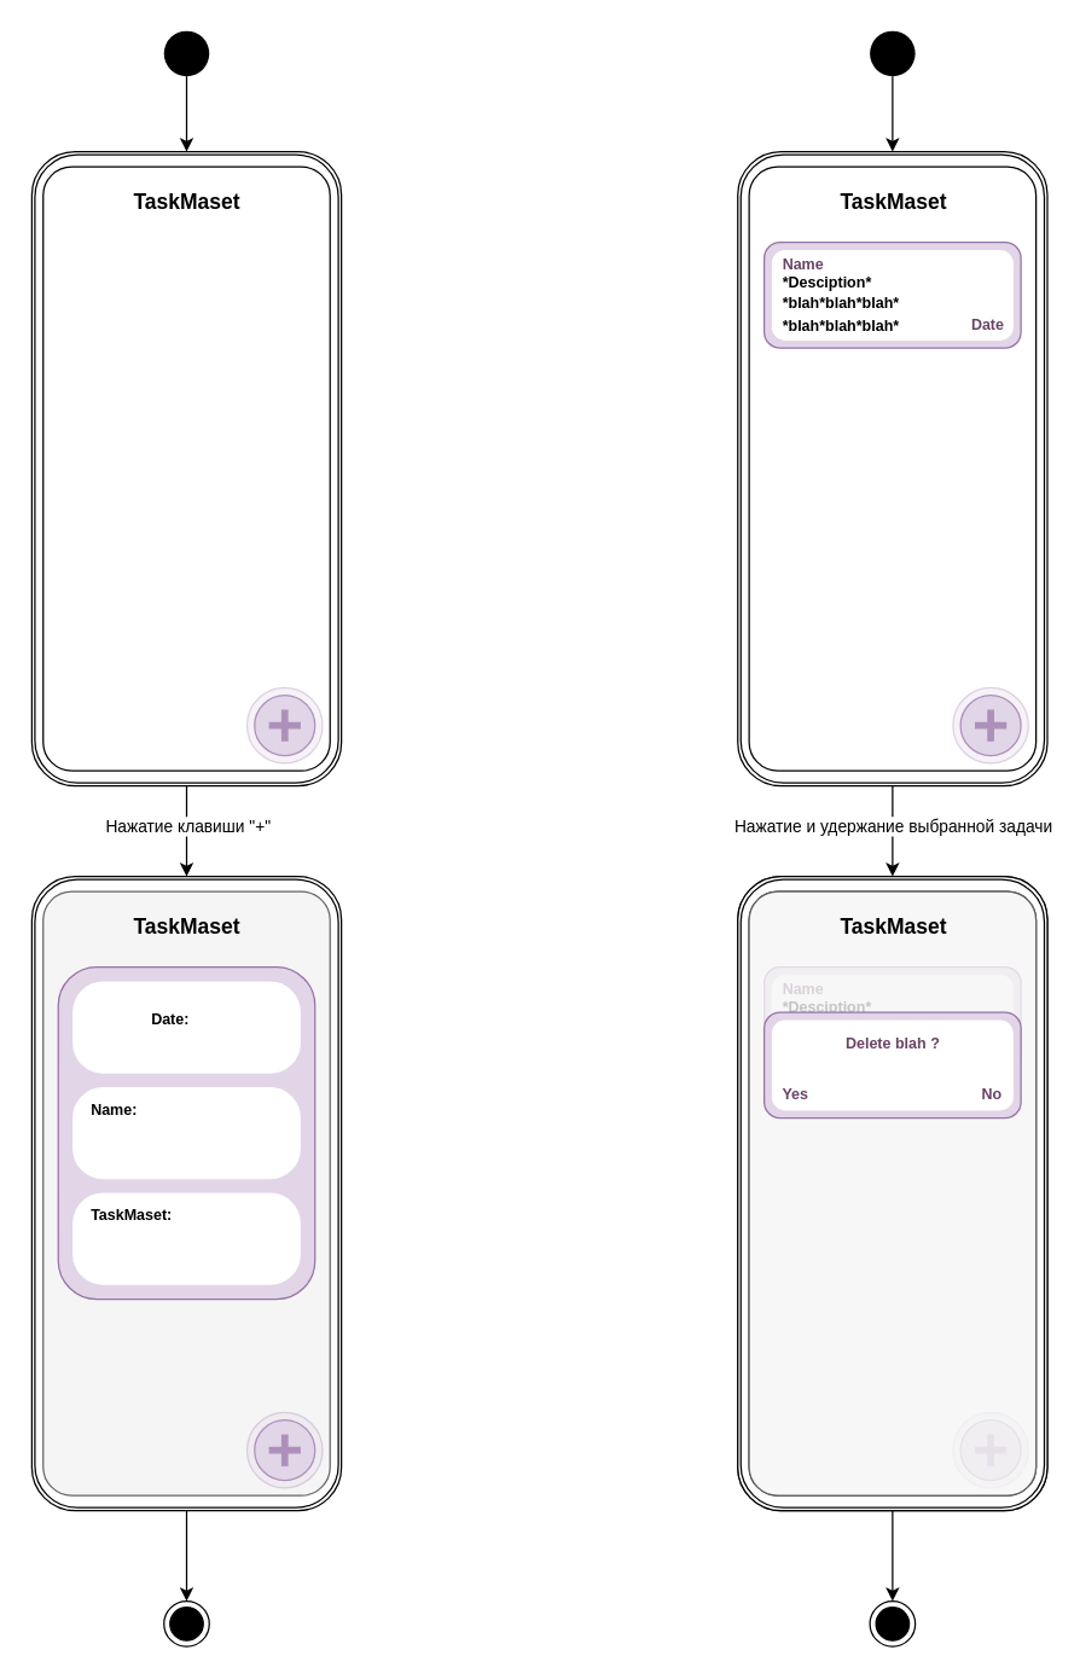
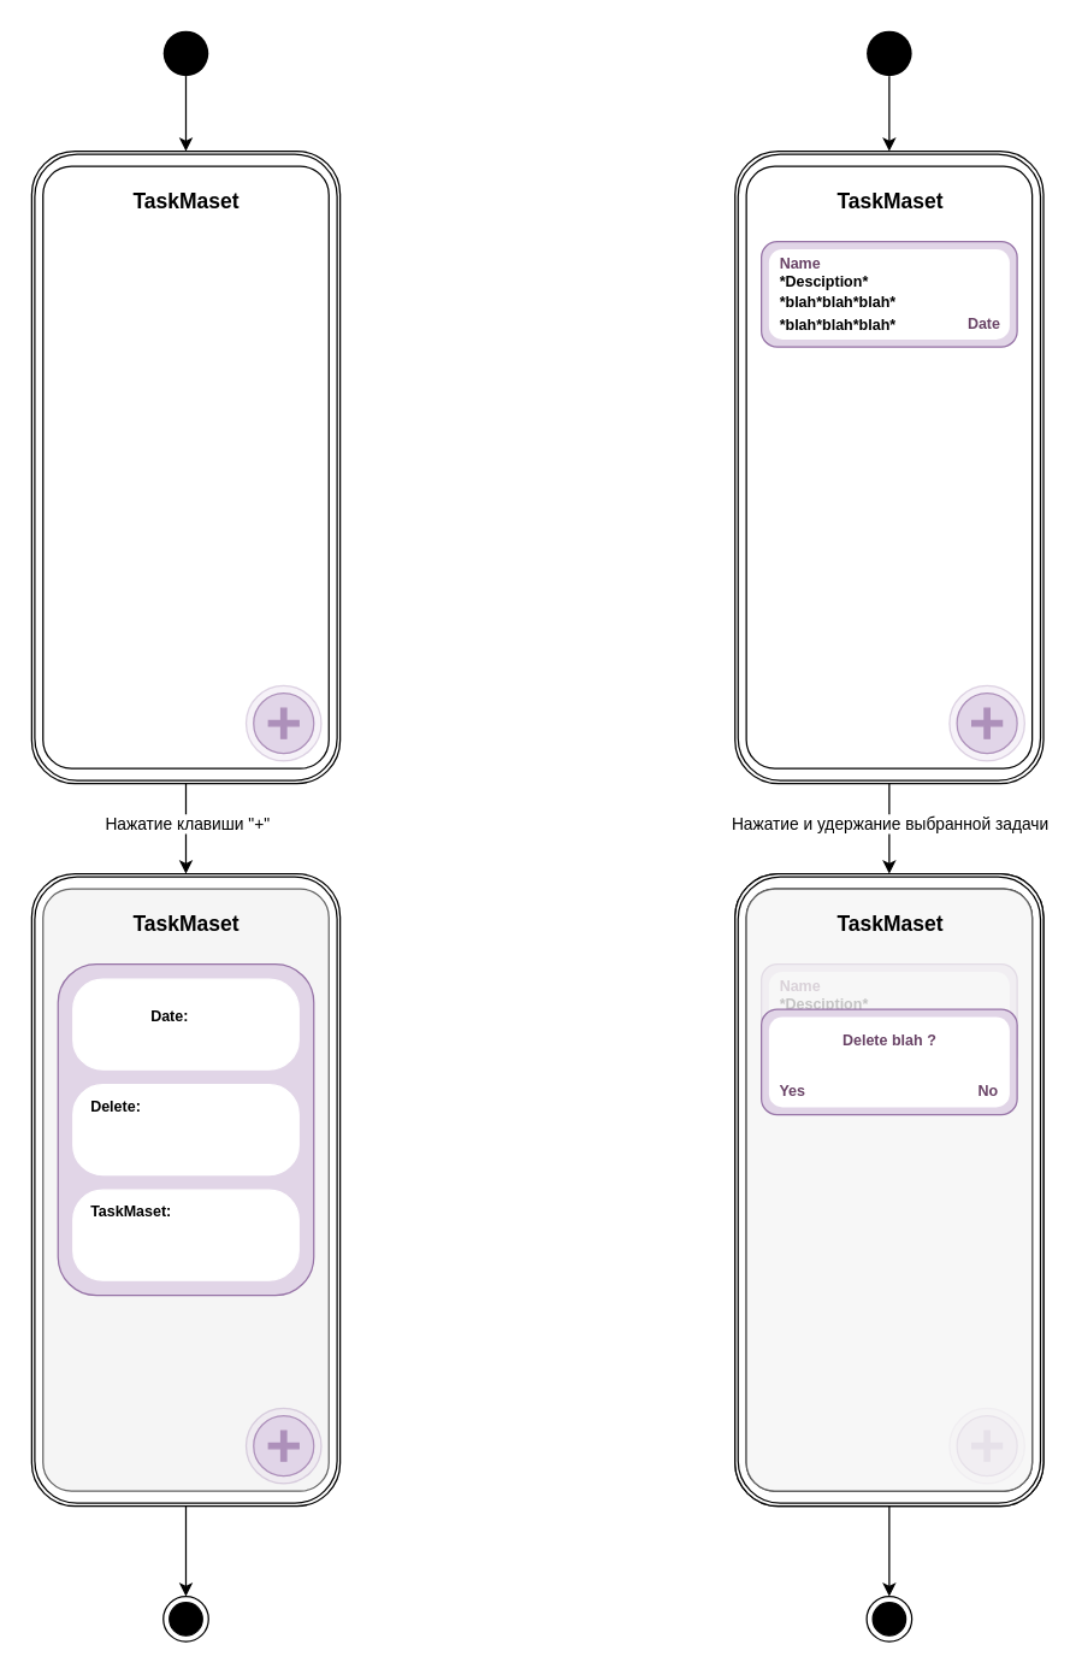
- <mxCell id="21" value="&lt;font style=&quot;font-size: 10px&quot;&gt;Name:&lt;/font&gt;" style="text;strokeColor=none;fillColor=none;html=1;fontSize=24;fontStyle=1;verticalAlign=middle;align=left;" vertex="1" parent="1"><mxGeometry x="58" y="710" width="100" height="40" as="geometry" /></mxCell>
+ <mxCell id="21" value="&lt;font style=&quot;font-size: 10px&quot;&gt;Delete:&lt;/font&gt;" style="text;strokeColor=none;fillColor=none;html=1;fontSize=24;fontStyle=1;verticalAlign=middle;align=left;" vertex="1" parent="1"><mxGeometry x="58" y="710" width="100" height="40" as="geometry" /></mxCell>
